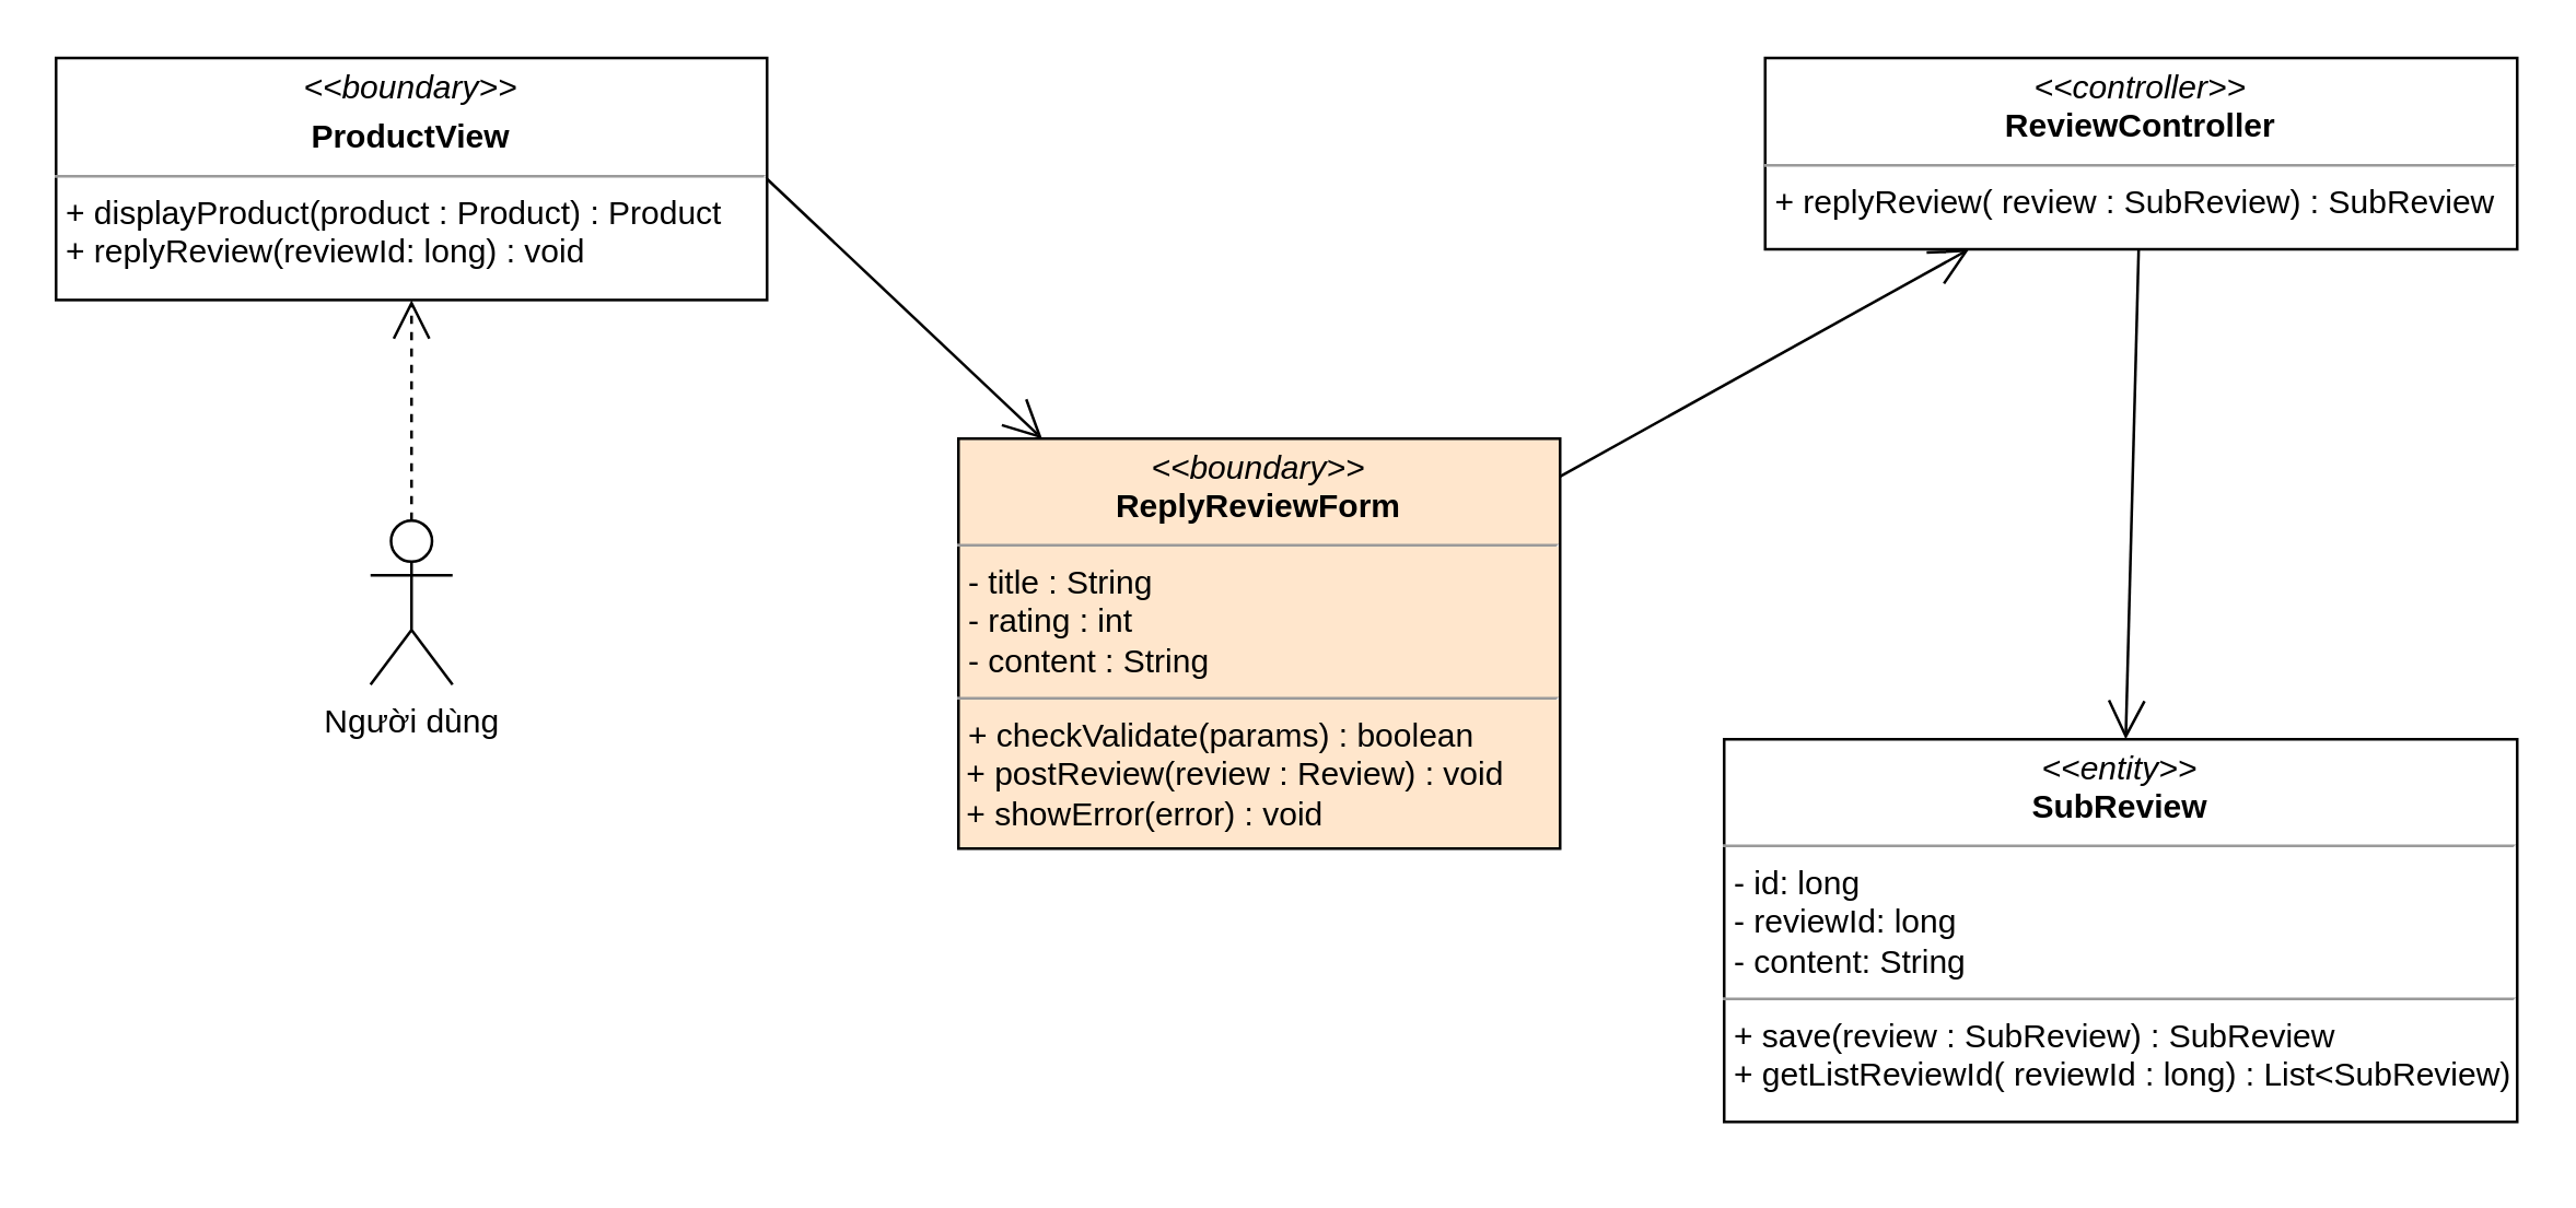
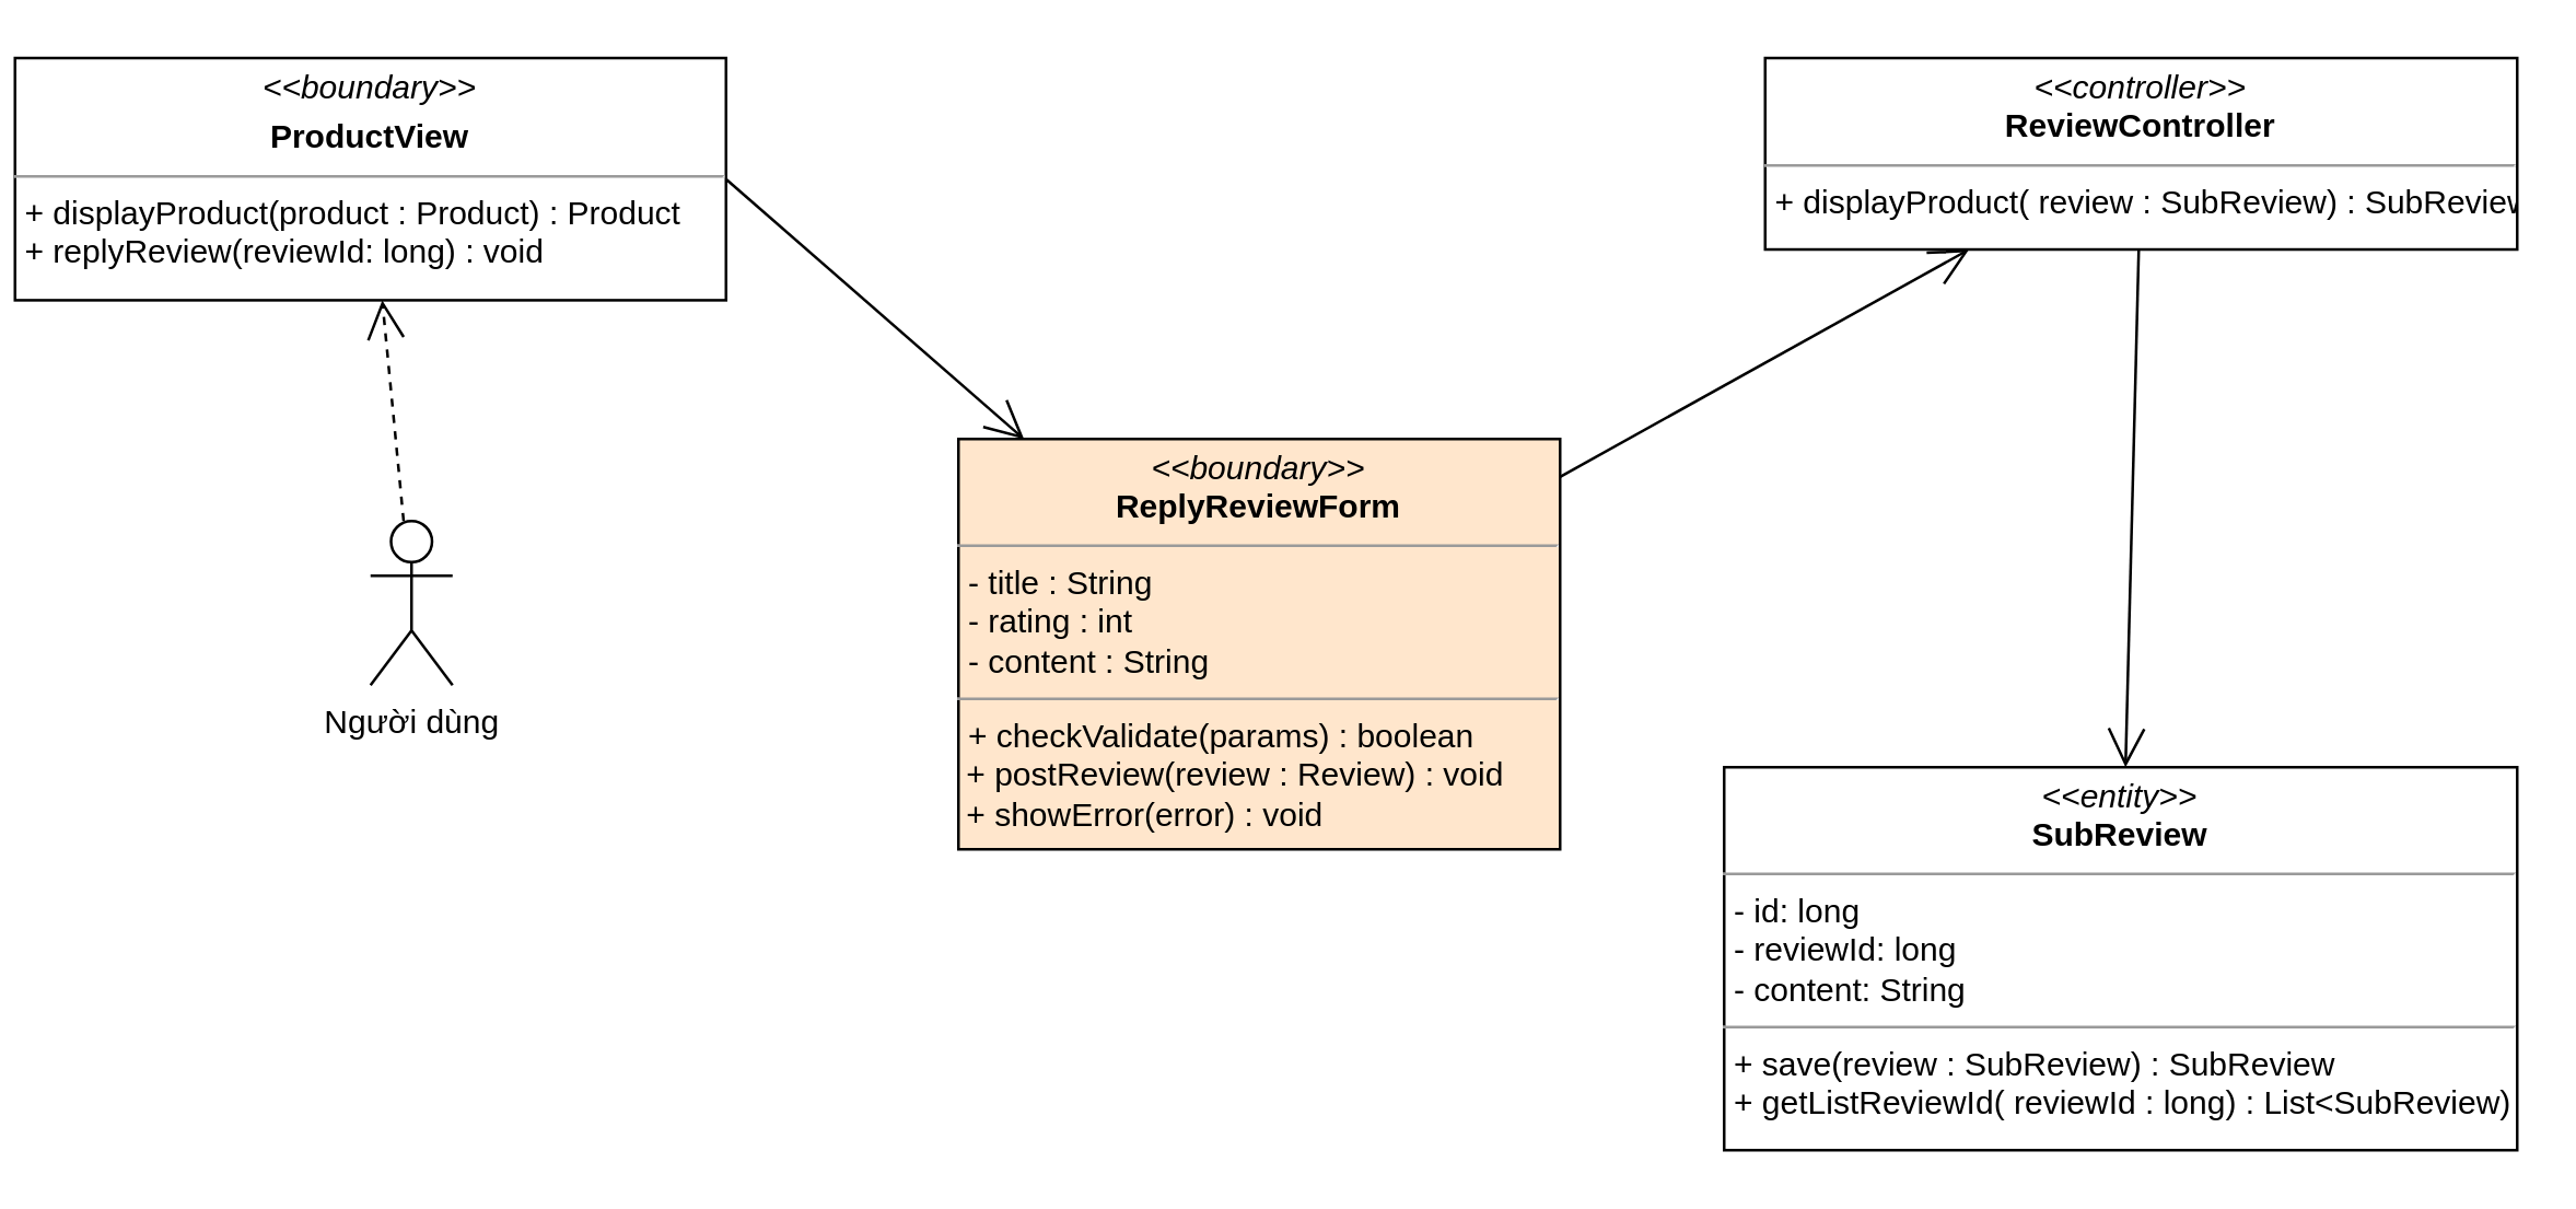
- <mxCell id="5" value="&lt;p style=&quot;margin: 0px ; margin-top: 4px ; text-align: center&quot;&gt;&lt;i&gt;&amp;lt;&amp;lt;controller&amp;gt;&amp;gt;&lt;/i&gt;&lt;br&gt;&lt;b&gt;ReviewController&lt;/b&gt;&lt;br&gt;&lt;/p&gt;&lt;hr size=&quot;1&quot;&gt;&lt;p style=&quot;margin: 0px ; margin-left: 4px&quot;&gt;&lt;span&gt;+ replyReview( review : SubReview) : SubReview&lt;/span&gt;&lt;/p&gt;" style="verticalAlign=top;align=left;overflow=fill;fontSize=12;fontFamily=Helvetica;html=1;" parent="1" vertex="1"><mxGeometry x="645" y="20.72" width="275" height="69.99" as="geometry" /></mxCell>
+ <mxCell id="5" value="&lt;p style=&quot;margin: 0px ; margin-top: 4px ; text-align: center&quot;&gt;&lt;i&gt;&amp;lt;&amp;lt;controller&amp;gt;&amp;gt;&lt;/i&gt;&lt;br&gt;&lt;b&gt;ReviewController&lt;/b&gt;&lt;br&gt;&lt;/p&gt;&lt;hr size=&quot;1&quot;&gt;&lt;p style=&quot;margin: 0px ; margin-left: 4px&quot;&gt;&lt;span&gt;+ displayProduct( review : SubReview) : SubReview&lt;/span&gt;&lt;/p&gt;" style="verticalAlign=top;align=left;overflow=fill;fontSize=12;fontFamily=Helvetica;html=1;" parent="1" vertex="1"><mxGeometry x="645" y="20.72" width="275" height="69.99" as="geometry" /></mxCell>
- <mxCell id="2" value="&lt;p style=&quot;margin: 0px ; margin-top: 4px ; text-align: center&quot;&gt;&lt;i&gt;&amp;lt;&amp;lt;boundary&amp;gt;&amp;gt;&lt;/i&gt;&lt;/p&gt;&lt;p style=&quot;margin: 0px ; margin-top: 4px ; text-align: center&quot;&gt;&lt;b&gt;ProductView&lt;/b&gt;&lt;/p&gt;&lt;hr size=&quot;1&quot;&gt;&lt;p style=&quot;margin: 0px ; margin-left: 4px&quot;&gt;+ displayProduct(product : Product) : Product&lt;/p&gt;&lt;p style=&quot;margin: 0px ; margin-left: 4px&quot;&gt;&lt;span&gt;+ replyReview(reviewId: long) : void&lt;/span&gt;&lt;/p&gt;" style="verticalAlign=top;align=left;overflow=fill;fontSize=12;fontFamily=Helvetica;html=1;" parent="1" vertex="1"><mxGeometry x="20" y="20.72" width="260" height="88.55" as="geometry" /></mxCell>
+ <mxCell id="2" value="&lt;p style=&quot;margin: 0px ; margin-top: 4px ; text-align: center&quot;&gt;&lt;i&gt;&amp;lt;&amp;lt;boundary&amp;gt;&amp;gt;&lt;/i&gt;&lt;/p&gt;&lt;p style=&quot;margin: 0px ; margin-top: 4px ; text-align: center&quot;&gt;&lt;b&gt;ProductView&lt;/b&gt;&lt;/p&gt;&lt;hr size=&quot;1&quot;&gt;&lt;p style=&quot;margin: 0px ; margin-left: 4px&quot;&gt;+ displayProduct(product : Product) : Product&lt;/p&gt;&lt;p style=&quot;margin: 0px ; margin-left: 4px&quot;&gt;&lt;span&gt;+ replyReview(reviewId: long) : void&lt;/span&gt;&lt;/p&gt;" style="verticalAlign=top;align=left;overflow=fill;fontSize=12;fontFamily=Helvetica;html=1;" parent="1" vertex="1"><mxGeometry x="5" y="20.72" width="260" height="88.55" as="geometry" /></mxCell>
- <mxCell id="4" value="&lt;p style=&quot;margin: 0px ; margin-top: 4px ; text-align: center&quot;&gt;&lt;i&gt;&amp;lt;&amp;lt;entity&amp;gt;&amp;gt;&lt;/i&gt;&lt;br&gt;&lt;b&gt;SubReview&lt;/b&gt;&lt;/p&gt;&lt;hr size=&quot;1&quot;&gt;&lt;p style=&quot;margin: 0px ; margin-left: 4px&quot;&gt;- id: long&lt;/p&gt;&lt;p style=&quot;margin: 0px ; margin-left: 4px&quot;&gt;- reviewId: long&lt;br&gt;- content: String&lt;/p&gt;&lt;hr size=&quot;1&quot;&gt;&lt;p style=&quot;margin: 0px ; margin-left: 4px&quot;&gt;+ save(review : SubReview) : SubReview&lt;/p&gt;&lt;p style=&quot;margin: 0px ; margin-left: 4px&quot;&gt;+ getListReviewId( reviewId : long) : List&amp;lt;SubReview)&lt;br&gt;&lt;/p&gt;" style="verticalAlign=top;align=left;overflow=fill;fontSize=12;fontFamily=Helvetica;html=1;" parent="1" vertex="1"><mxGeometry x="630" y="270" width="290" height="140" as="geometry" /></mxCell>
+ <mxCell id="4" value="&lt;p style=&quot;margin: 0px ; margin-top: 4px ; text-align: center&quot;&gt;&lt;i&gt;&amp;lt;&amp;lt;entity&amp;gt;&amp;gt;&lt;/i&gt;&lt;br&gt;&lt;b&gt;SubReview&lt;/b&gt;&lt;/p&gt;&lt;hr size=&quot;1&quot;&gt;&lt;p style=&quot;margin: 0px ; margin-left: 4px&quot;&gt;- id: long&lt;/p&gt;&lt;p style=&quot;margin: 0px ; margin-left: 4px&quot;&gt;- reviewId: long&lt;br&gt;- content: String&lt;/p&gt;&lt;hr size=&quot;1&quot;&gt;&lt;p style=&quot;margin: 0px ; margin-left: 4px&quot;&gt;+ save(review : SubReview) : SubReview&lt;/p&gt;&lt;p style=&quot;margin: 0px ; margin-left: 4px&quot;&gt;+ getListReviewId( reviewId : long) : List&amp;lt;SubReview)&lt;br&gt;&lt;/p&gt;" style="verticalAlign=top;align=left;overflow=fill;fontSize=12;fontFamily=Helvetica;html=1;" parent="1" vertex="1"><mxGeometry x="630" y="280" width="290" height="140" as="geometry" /></mxCell>
